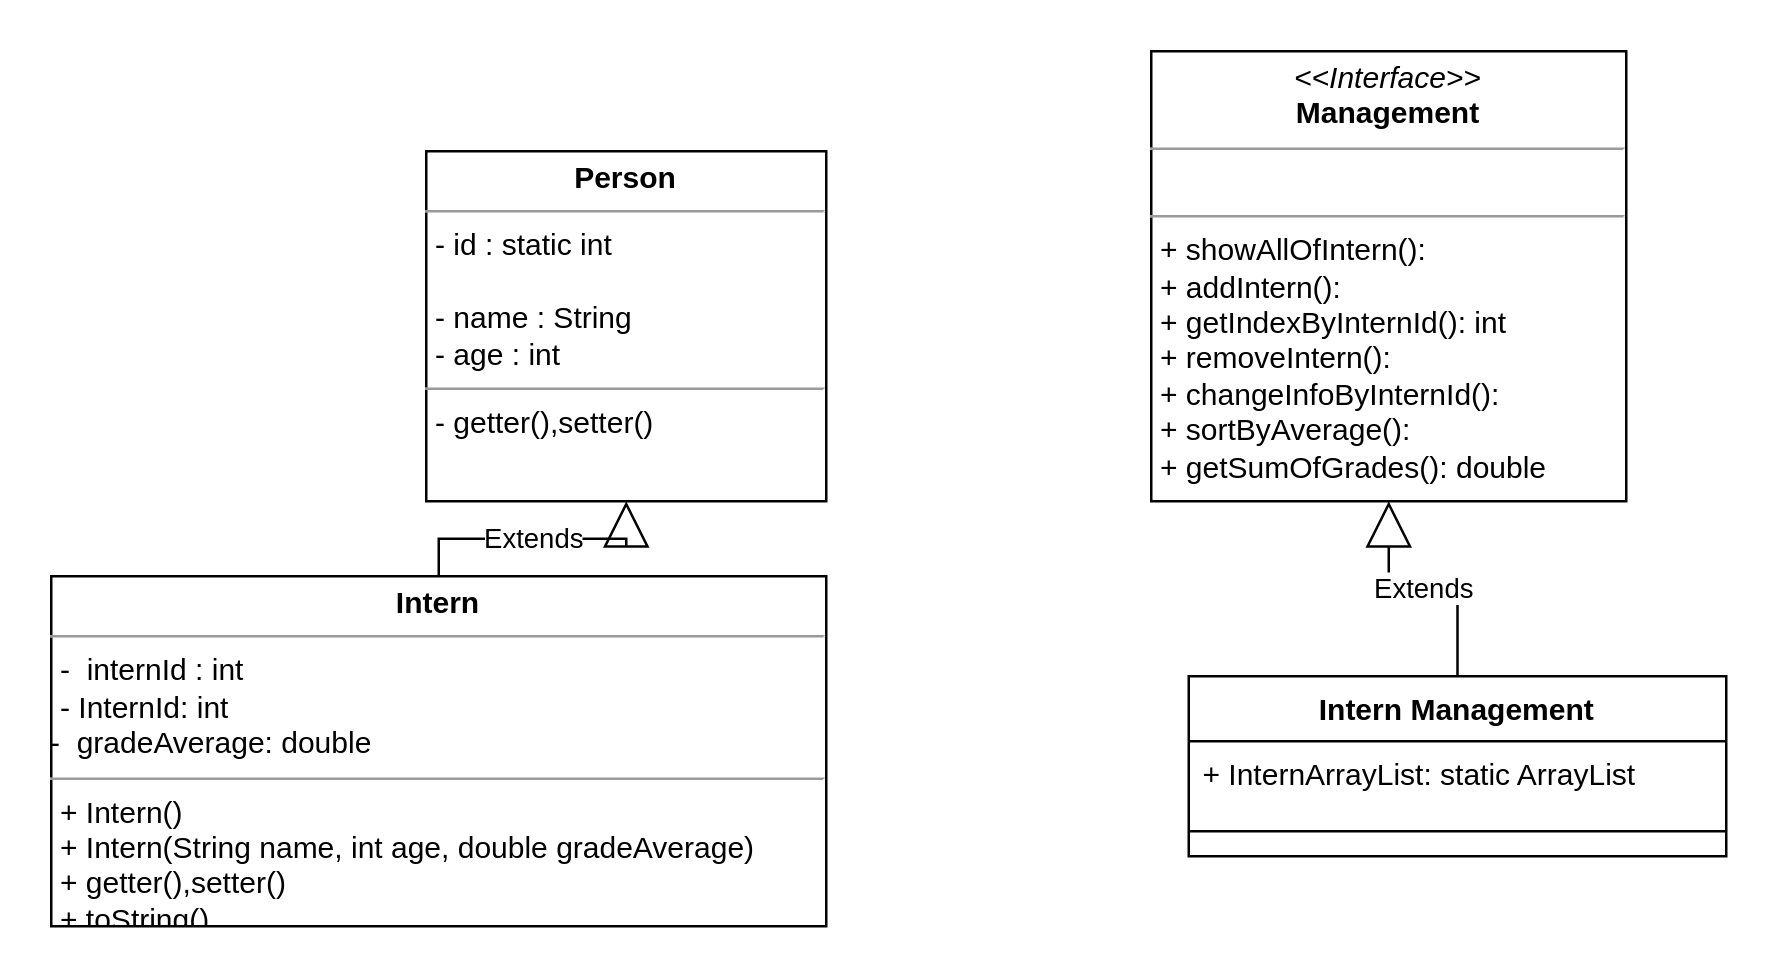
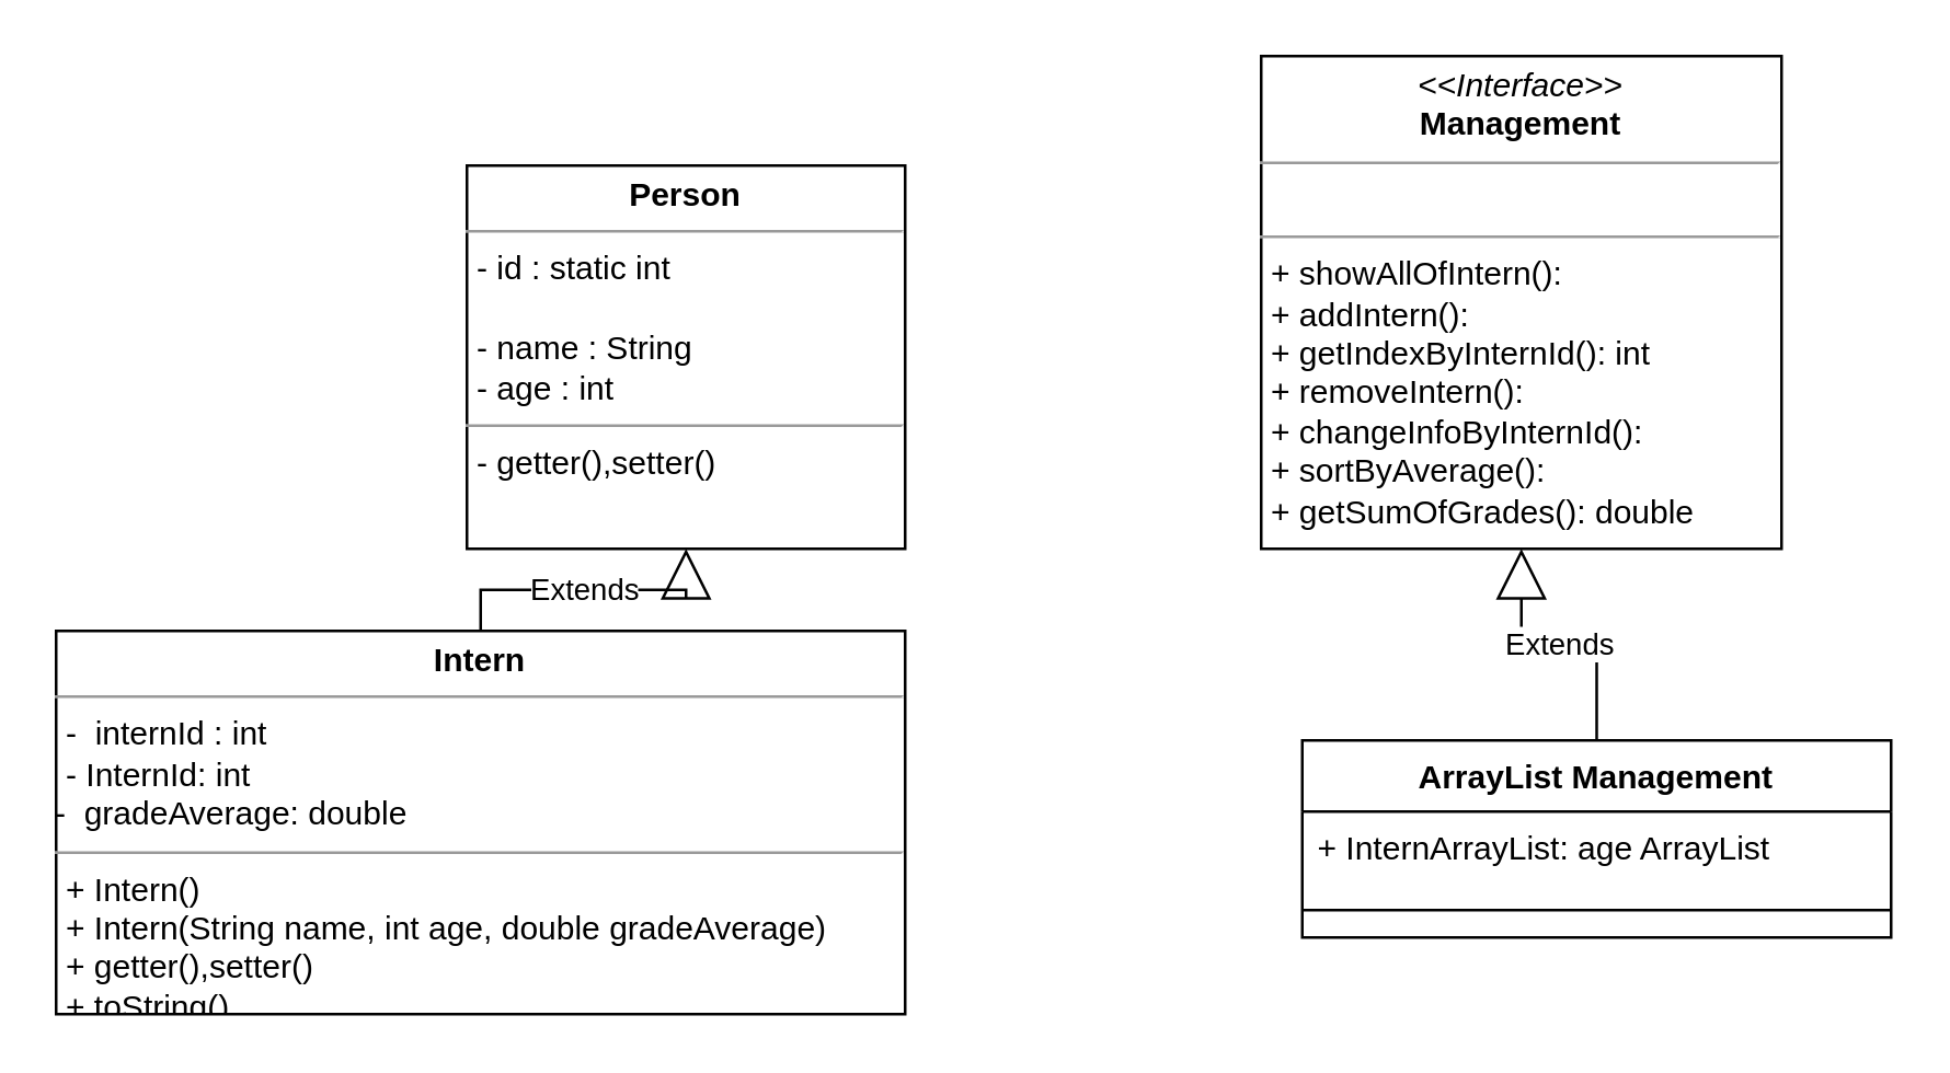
- <mxCell id="6" value="Intern Management" style="swimlane;fontStyle=1;align=center;verticalAlign=top;childLayout=stackLayout;horizontal=1;startSize=26;horizontalStack=0;resizeParent=1;resizeParentMax=0;resizeLast=0;collapsible=1;marginBottom=0;" parent="1" vertex="1"><mxGeometry x="475" y="270" width="215" height="72" as="geometry" /></mxCell>
+ <mxCell id="6" value="ArrayList Management" style="swimlane;fontStyle=1;align=center;verticalAlign=top;childLayout=stackLayout;horizontal=1;startSize=26;horizontalStack=0;resizeParent=1;resizeParentMax=0;resizeLast=0;collapsible=1;marginBottom=0;" parent="1" vertex="1"><mxGeometry x="475" y="270" width="215" height="72" as="geometry" /></mxCell>
- <mxCell id="7" value="+ InternArrayList: static ArrayList" style="text;strokeColor=none;fillColor=none;align=left;verticalAlign=top;spacingLeft=4;spacingRight=4;overflow=hidden;rotatable=0;points=[[0,0.5],[1,0.5]];portConstraint=eastwest;" parent="6" vertex="1"><mxGeometry y="26" width="215" height="26" as="geometry" /></mxCell>
+ <mxCell id="7" value="+ InternArrayList: age ArrayList" style="text;strokeColor=none;fillColor=none;align=left;verticalAlign=top;spacingLeft=4;spacingRight=4;overflow=hidden;rotatable=0;points=[[0,0.5],[1,0.5]];portConstraint=eastwest;" parent="6" vertex="1"><mxGeometry y="26" width="215" height="26" as="geometry" /></mxCell>
